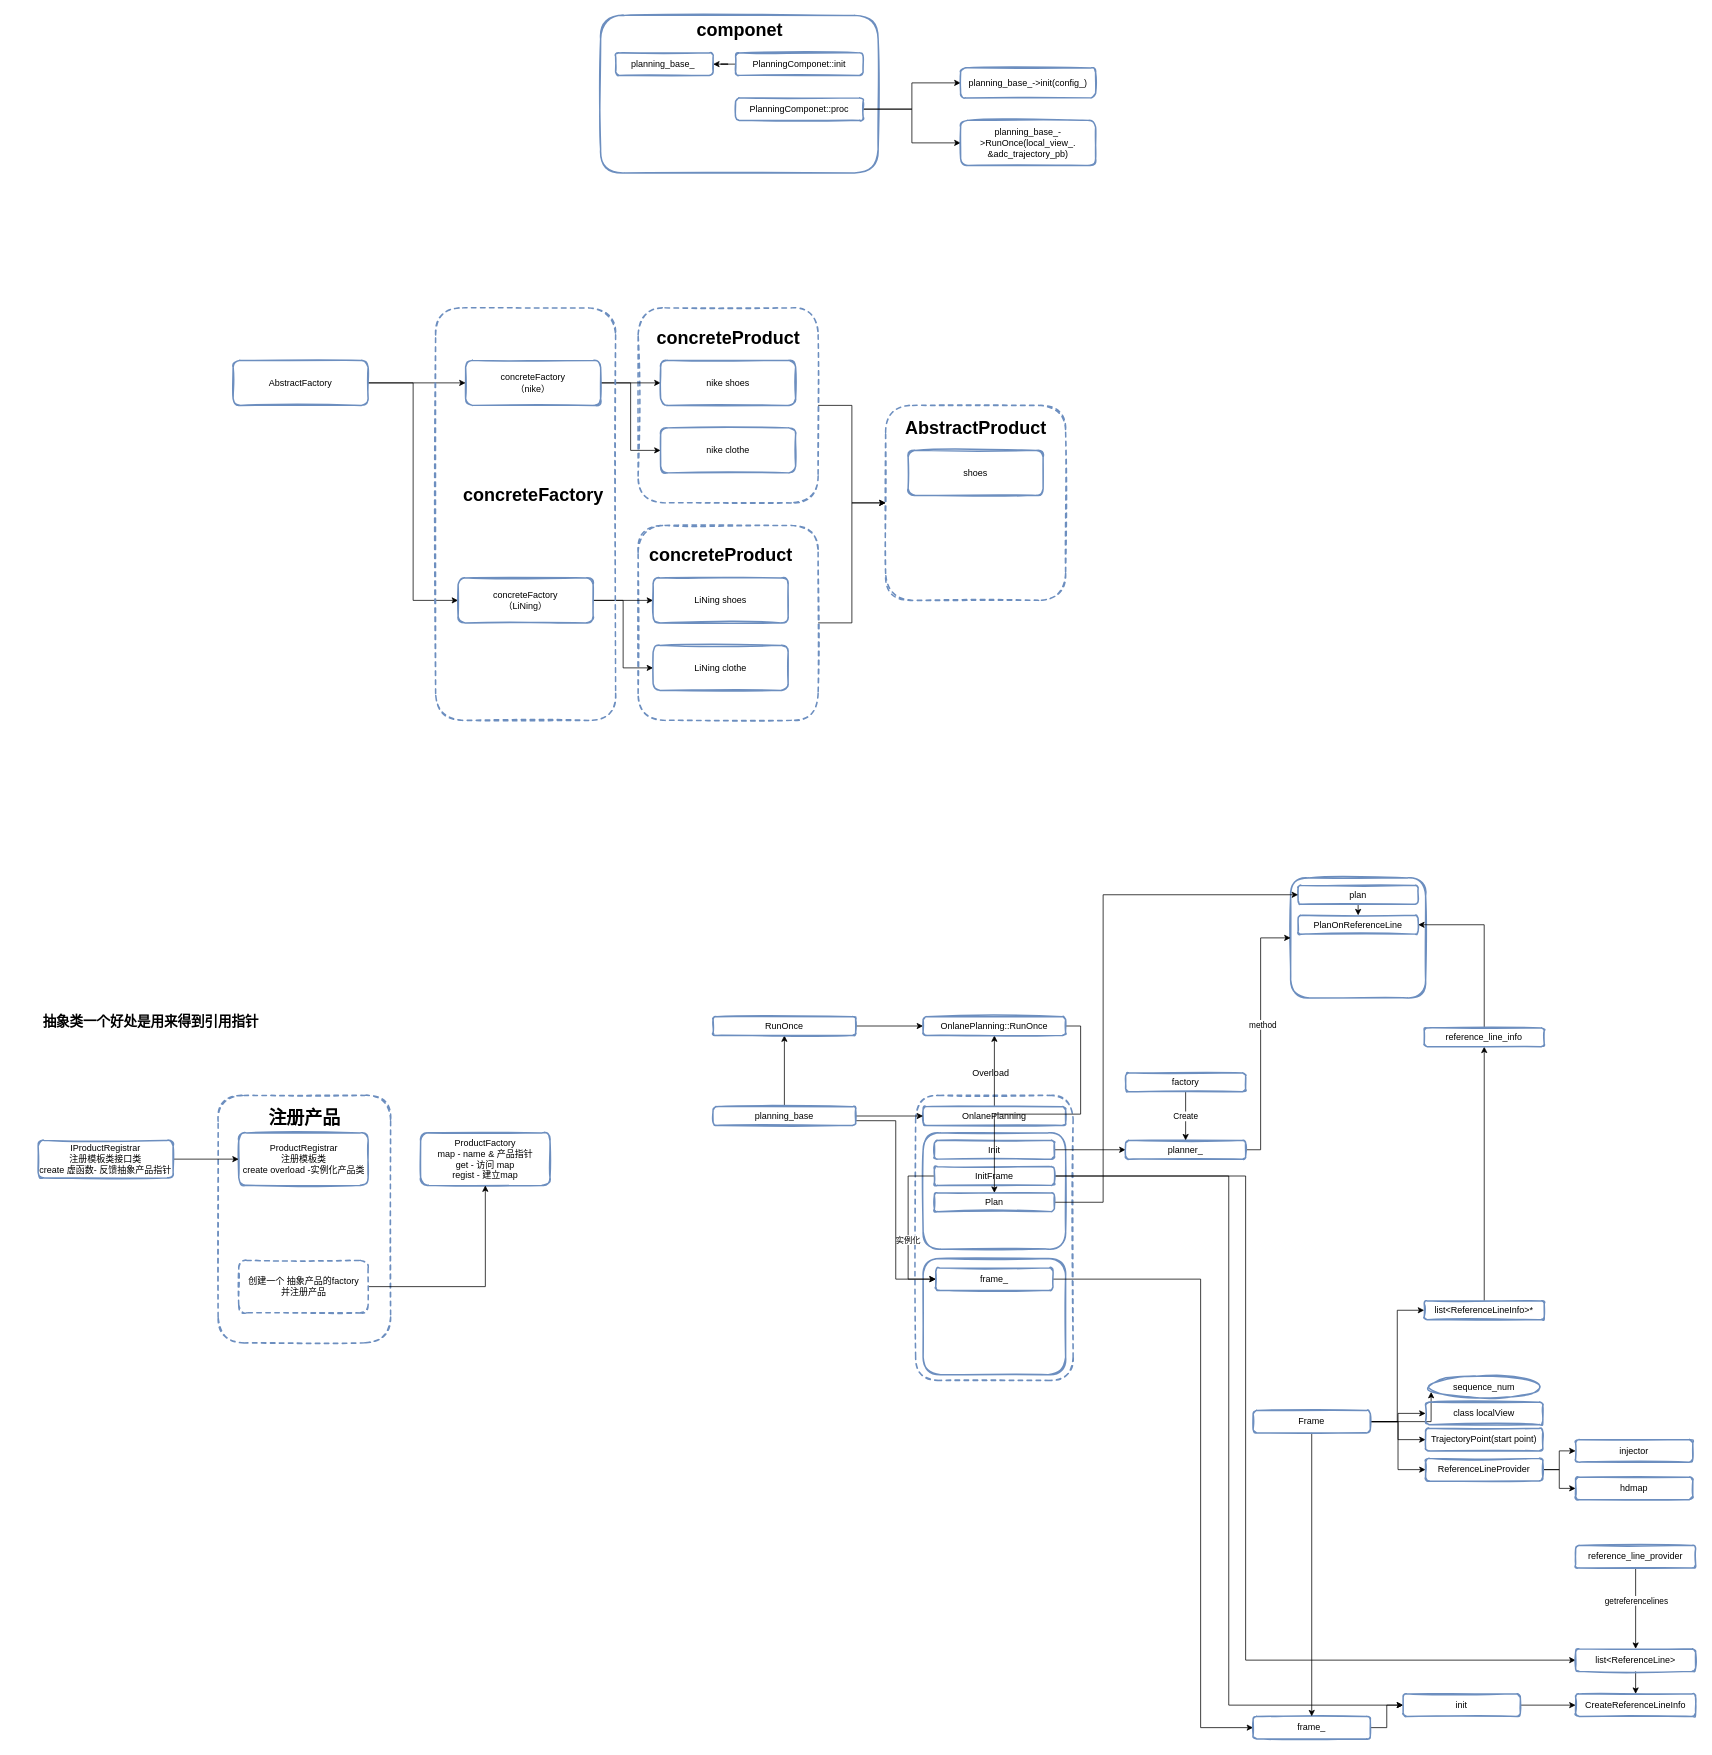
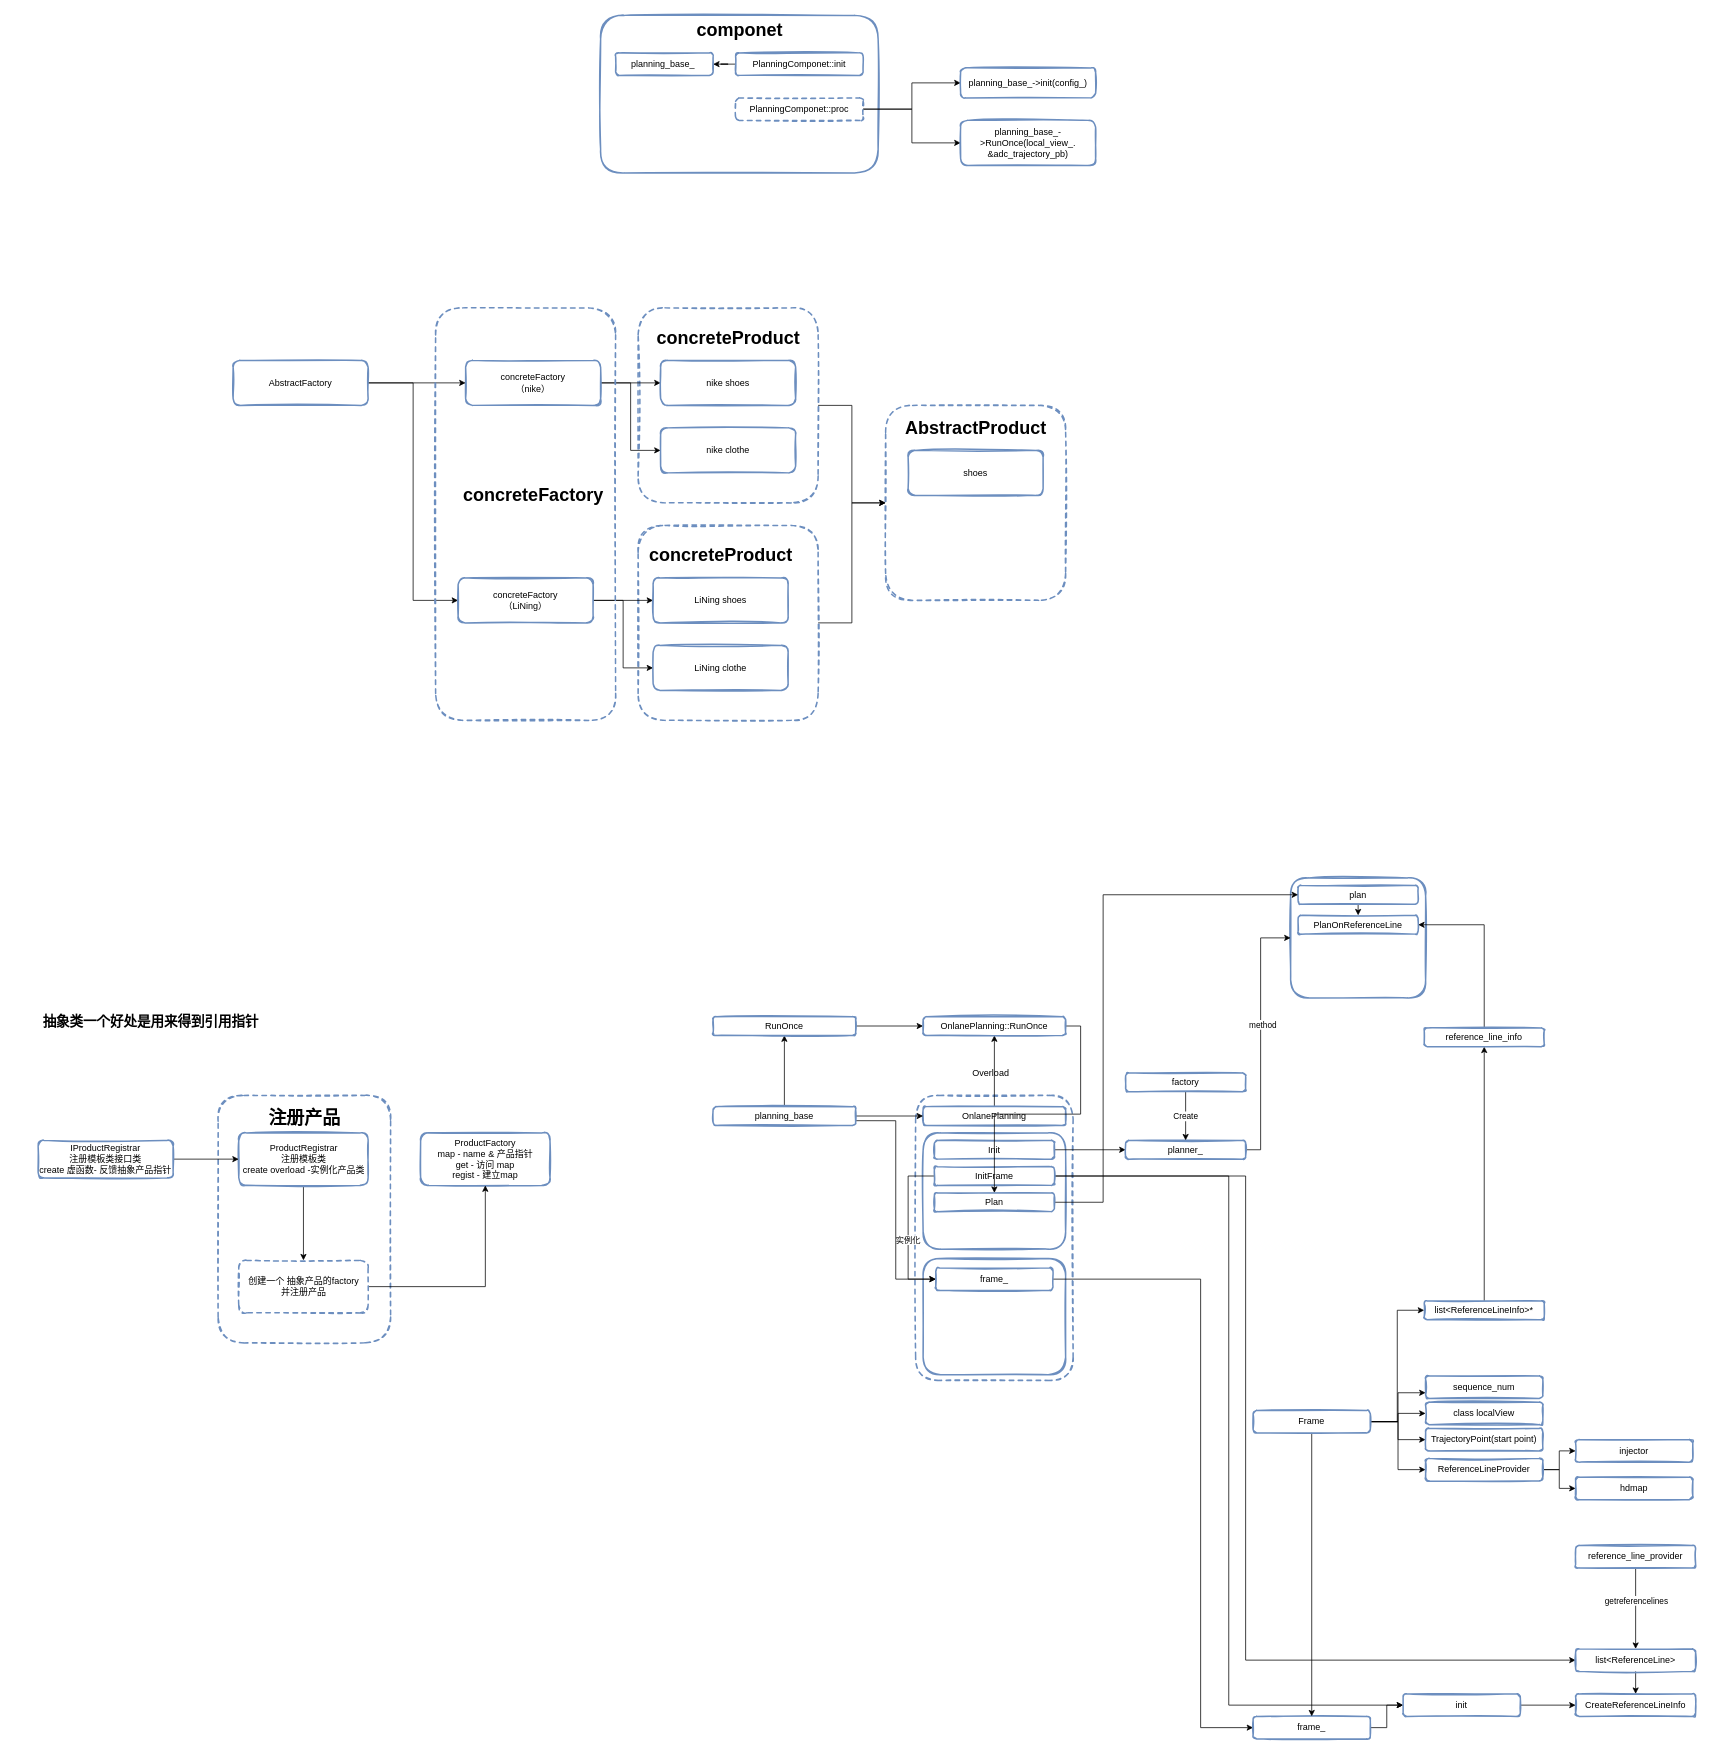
- <mxCell id="12" value="PlanningComponet::proc" style="rounded=1;whiteSpace=wrap;html=1;strokeWidth=2;fillWeight=4;hachureGap=8;hachureAngle=45;fillColor=none;sketch=1;strokeColor=#6c8ebf;" parent="1" vertex="1"><mxGeometry x="980" y="130" width="170" height="30" as="geometry" /></mxCell>
+ <mxCell id="12" value="PlanningComponet::proc" style="rounded=1;whiteSpace=wrap;html=1;strokeWidth=2;fillWeight=4;hachureGap=8;hachureAngle=45;fillColor=none;sketch=1;strokeColor=#6c8ebf;dashed=1;" parent="1" vertex="1"><mxGeometry x="980" y="130" width="170" height="30" as="geometry" /></mxCell>
+ <mxCell id="42" style="edgeStyle=orthogonalEdgeStyle;rounded=0;orthogonalLoop=1;jettySize=auto;html=1;exitX=0.5;exitY=1;exitDx=0;exitDy=0;entryX=0.5;entryY=0;entryDx=0;entryDy=0;fontSize=18;" parent="1" source="43" target="49" edge="1"><mxGeometry relative="1" as="geometry" /></mxCell>
- <mxCell id="79" value="sequence_num" style="ellipse;whiteSpace=wrap;html=1;strokeColor=#6c8ebf;strokeWidth=2;fillColor=none;sketch=1;fillWeight=4;hachureGap=8;hachureAngle=45;" vertex="1" parent="1"><mxGeometry x="1900" y="1834" width="156.25" height="30" as="geometry" /></mxCell>
+ <mxCell id="79" value="sequence_num" style="whiteSpace=wrap;html=1;rounded=1;strokeColor=#6c8ebf;strokeWidth=2;fillColor=none;sketch=1;fillWeight=4;hachureGap=8;hachureAngle=45;" vertex="1" parent="1"><mxGeometry x="1900" y="1834" width="156.25" height="30" as="geometry" /></mxCell>
